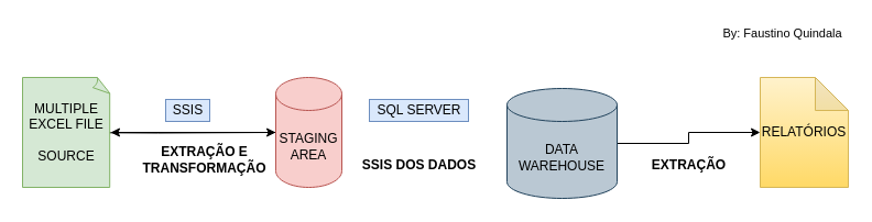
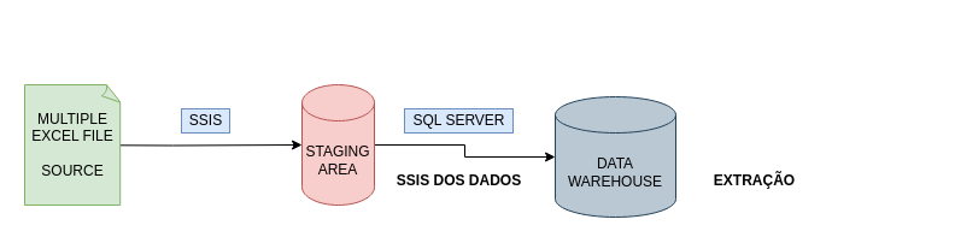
- <mxCell id="16" value="By: Faustino Quindala" style="text;html=1;align=center;verticalAlign=middle;resizable=0;points=[];autosize=1;fontSize=11;" vertex="1" parent="1"><mxGeometry x="650" y="20" width="120" height="20" as="geometry" /></mxCell>
- <mxCell id="3" value="" style="edgeStyle=orthogonalEdgeStyle;rounded=0;orthogonalLoop=1;jettySize=auto;html=1;" edge="1" parent="1" source="4" target="6"><mxGeometry relative="1" as="geometry" /></mxCell>
+ <mxCell id="3" value="" style="edgeStyle=orthogonalEdgeStyle;rounded=0;orthogonalLoop=1;jettySize=auto;html=1;" edge="1" parent="1" source="4" target="8"><mxGeometry relative="1" as="geometry" /></mxCell>
- <mxCell id="10" value="RELATÓRIOS" style="shape=note;whiteSpace=wrap;html=1;backgroundOutline=1;darkOpacity=0.05;gradientColor=#ffd966;fillColor=#fff2cc;strokeColor=#d6b656;" vertex="1" parent="1"><mxGeometry x="690" y="70" width="80" height="100" as="geometry" /></mxCell>
- <mxCell id="7" value="" style="edgeStyle=orthogonalEdgeStyle;rounded=0;orthogonalLoop=1;jettySize=auto;html=1;" edge="1" parent="1" source="8" target="10"><mxGeometry relative="1" as="geometry" /></mxCell>
- <mxCell id="5" value="EXTRAÇÃO E &lt;br&gt;TRANSFORMAÇÃO" style="text;html=1;align=center;verticalAlign=middle;resizable=0;points=[];autosize=1;fontStyle=1" vertex="1" parent="1"><mxGeometry x="120" y="130" width="130" height="30" as="geometry" /></mxCell>
